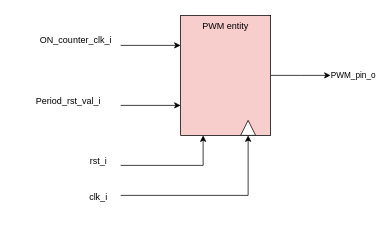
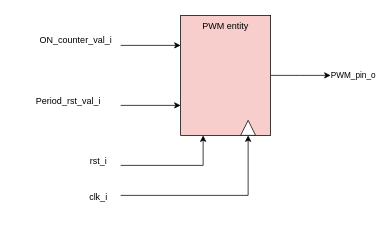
- <mxCell id="13" value="ON_counter_clk_i" style="text;html=1;align=center;verticalAlign=middle;resizable=0;points=[];autosize=1;strokeColor=none;fillColor=none;" vertex="1" parent="1"><mxGeometry x="40" y="38" width="120" height="30" as="geometry" /></mxCell>
+ <mxCell id="13" value="ON_counter_val_i" style="text;html=1;align=center;verticalAlign=middle;resizable=0;points=[];autosize=1;strokeColor=none;fillColor=none;" vertex="1" parent="1"><mxGeometry x="40" y="38" width="120" height="30" as="geometry" /></mxCell>
